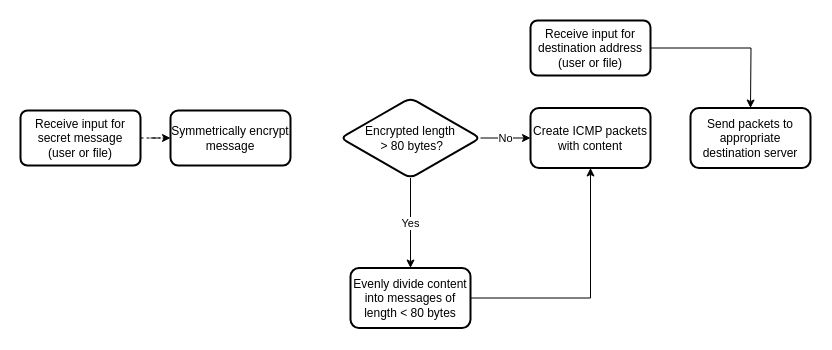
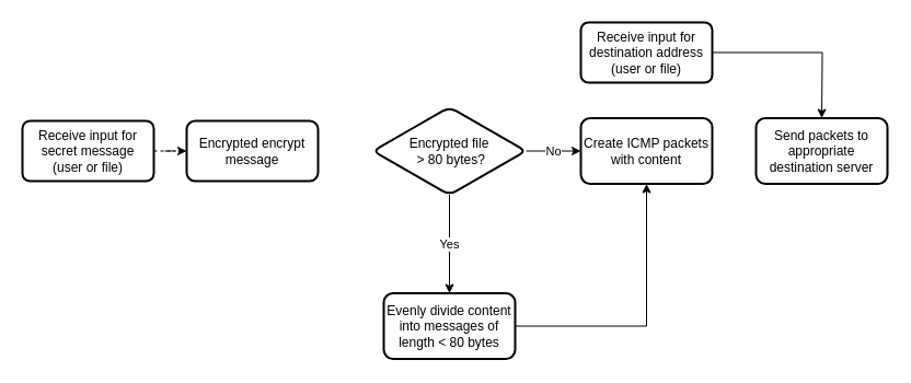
- <mxCell id="4" value="Symmetrically encrypt message" style="whiteSpace=wrap;html=1;rounded=1;arcSize=14;strokeWidth=2;" vertex="1" parent="1"><mxGeometry x="170" y="110" width="120" height="55" as="geometry" /></mxCell>
+ <mxCell id="4" value="Encrypted encrypt message" style="whiteSpace=wrap;html=1;rounded=1;arcSize=14;strokeWidth=2;" vertex="1" parent="1"><mxGeometry x="170" y="110" width="120" height="55" as="geometry" /></mxCell>
- <mxCell id="7" value="Encrypted length&lt;br&gt;&amp;nbsp;&amp;gt; 80 bytes?" style="rhombus;whiteSpace=wrap;html=1;rounded=1;arcSize=14;strokeWidth=2;" vertex="1" parent="1"><mxGeometry x="340" y="97.5" width="140" height="80" as="geometry" /></mxCell>
+ <mxCell id="7" value="Encrypted file&lt;br&gt;&amp;nbsp;&amp;gt; 80 bytes?" style="rhombus;whiteSpace=wrap;html=1;rounded=1;arcSize=14;strokeWidth=2;" vertex="1" parent="1"><mxGeometry x="340" y="97.5" width="140" height="80" as="geometry" /></mxCell>
